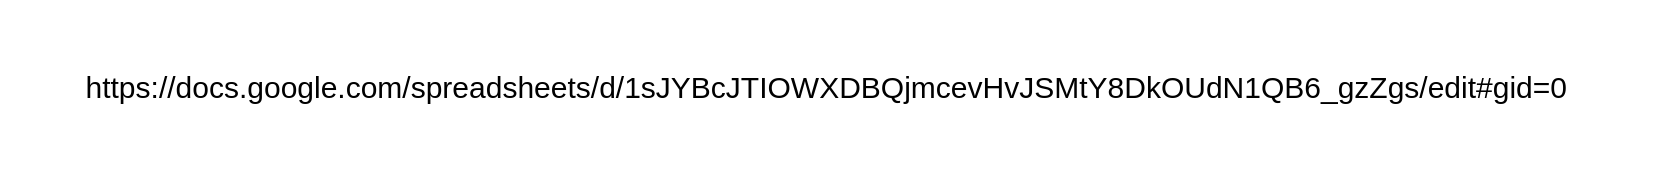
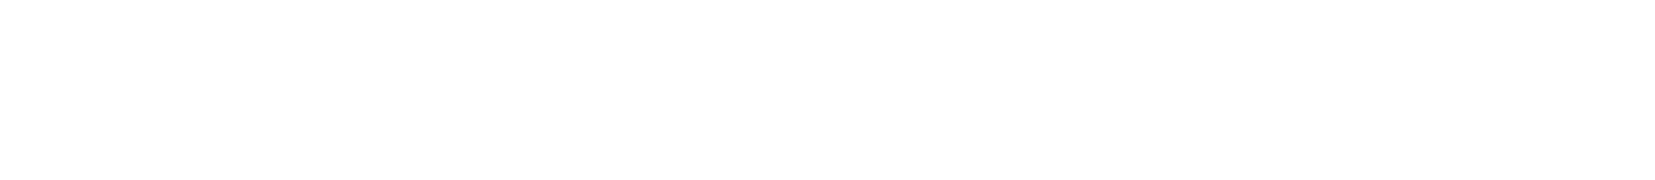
- <mxCell id="2" value="https://docs.google.com/spreadsheets/d/1sJYBcJTIOWXDBQjmcevHvJSMtY8DkOUdN1QB6_gzZgs/edit#gid=0" style="text;html=1;align=center;verticalAlign=middle;resizable=0;points=[];autosize=1;strokeColor=none;fillColor=none;" vertex="1" parent="1"><mxGeometry x="20" y="20" width="620" height="30" as="geometry" /></mxCell>
